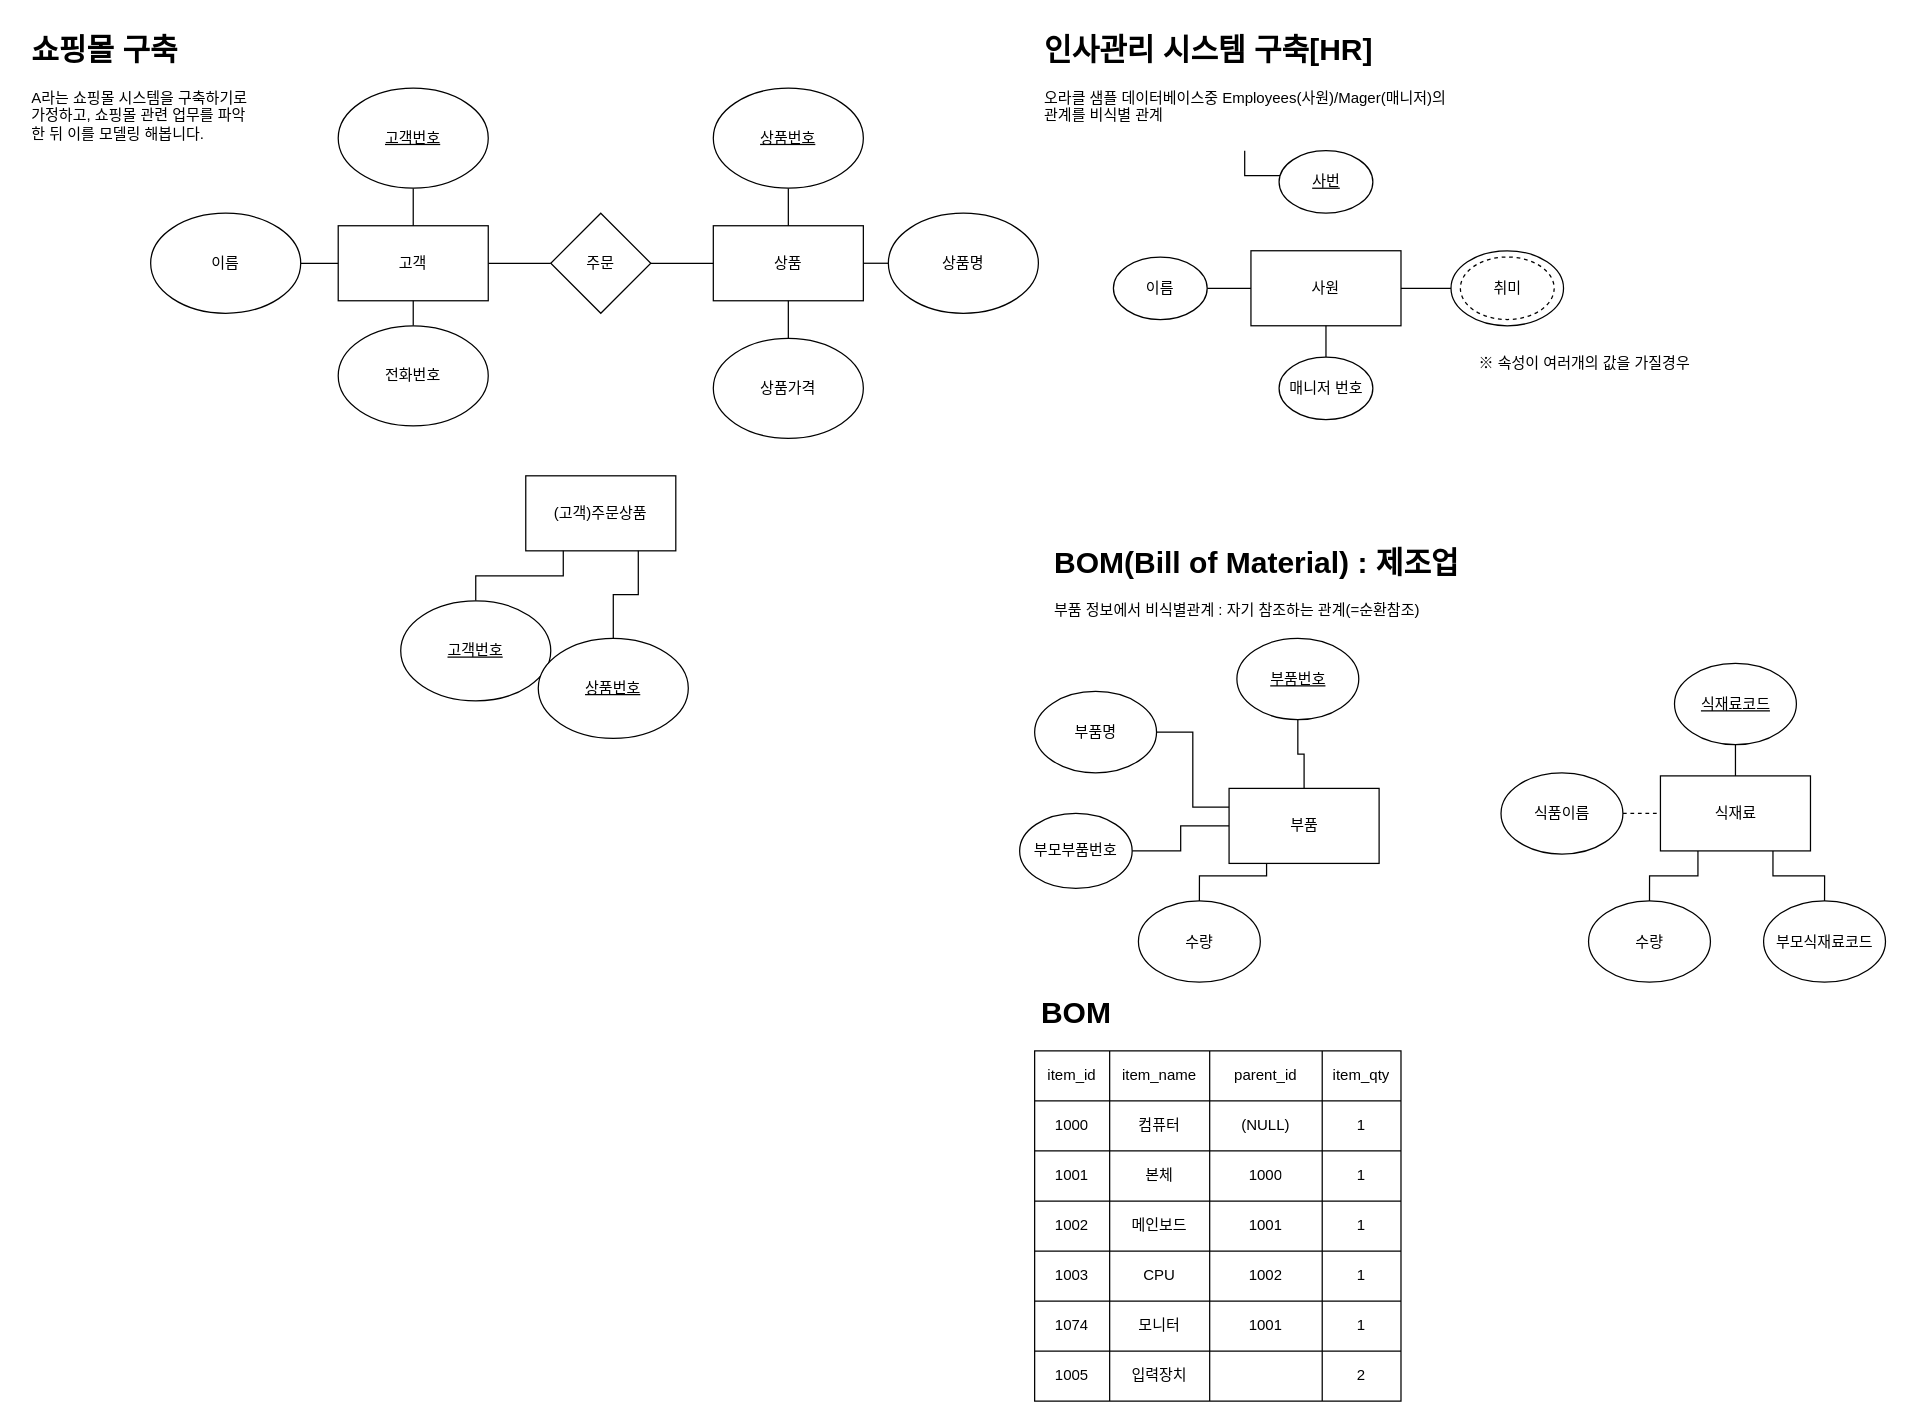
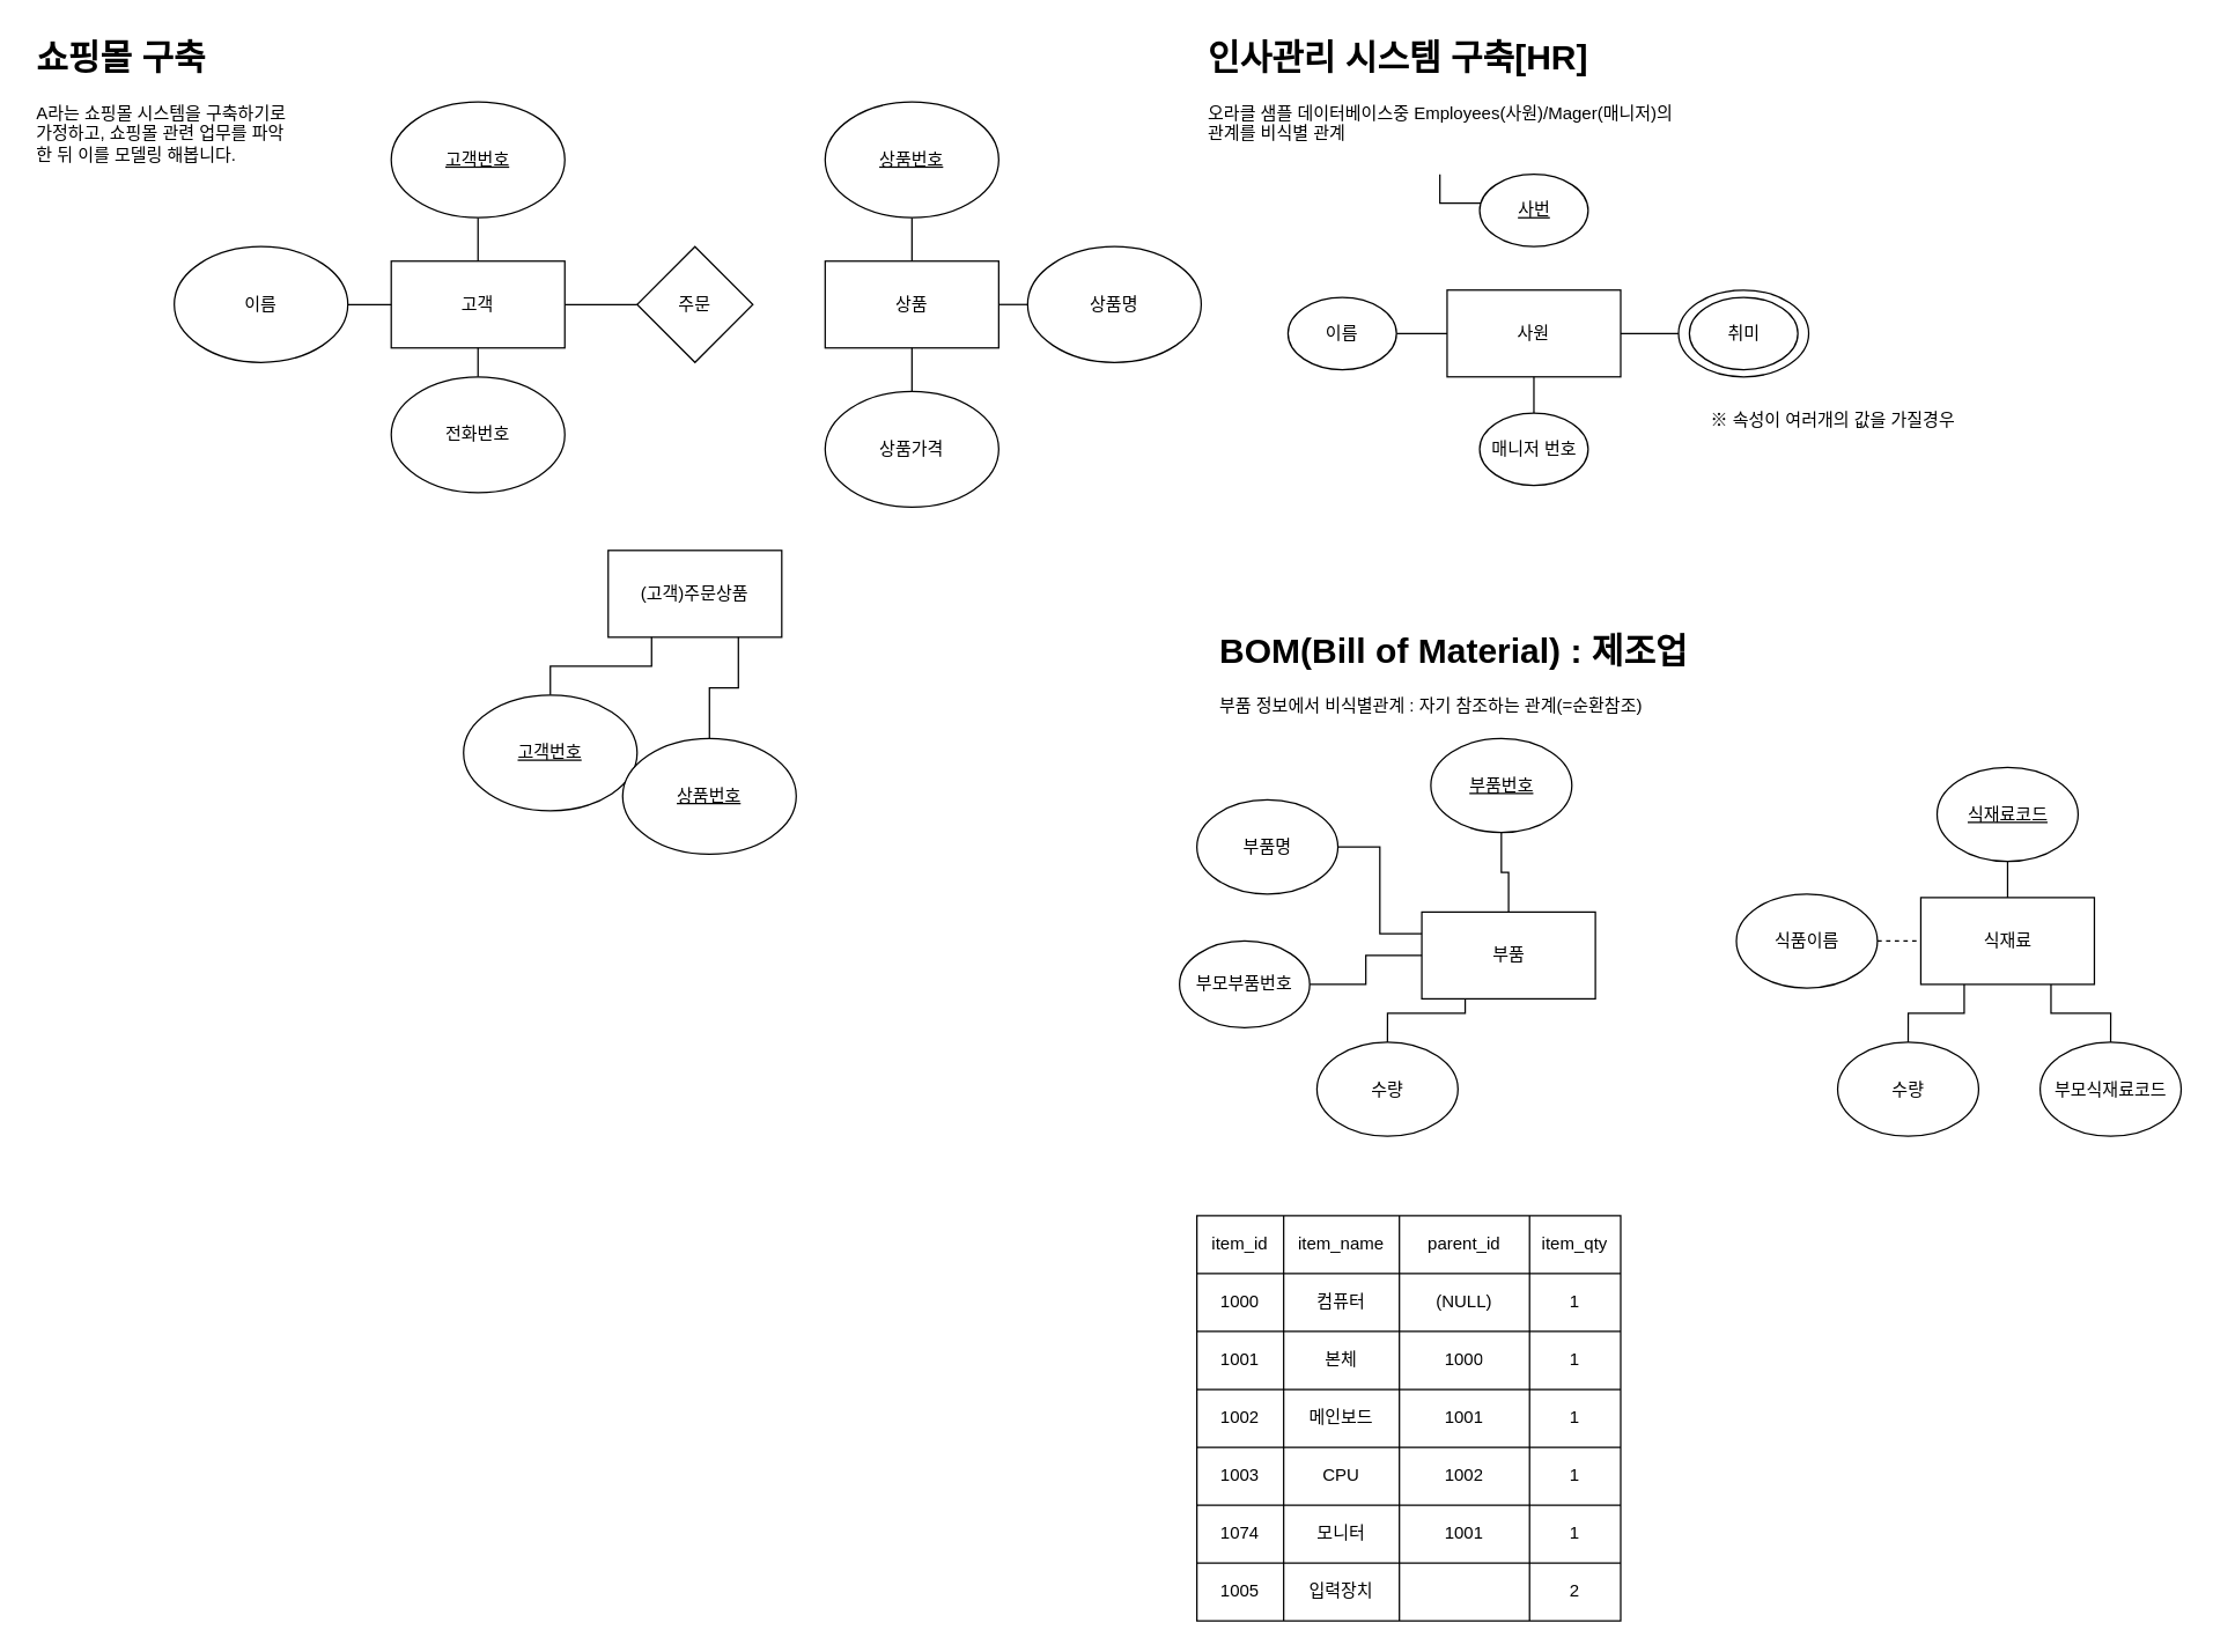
- <mxCell id="17" style="edgeStyle=orthogonalEdgeStyle;rounded=0;orthogonalLoop=1;jettySize=auto;html=1;exitX=1;exitY=0.5;exitDx=0;exitDy=0;entryX=0;entryY=0.5;entryDx=0;entryDy=0;endArrow=none;endFill=0;" edge="1" parent="1" source="18" target="10"><mxGeometry relative="1" as="geometry" /></mxCell>
- <mxCell id="35" value="취미" style="ellipse;whiteSpace=wrap;html=1;dashed=1;" vertex="1" parent="1"><mxGeometry x="1167.5" y="205" width="75" height="50" as="geometry" /></mxCell>
+ <mxCell id="35" value="취미" style="ellipse;whiteSpace=wrap;html=1;" vertex="1" parent="1"><mxGeometry x="1167.5" y="205" width="75" height="50" as="geometry" /></mxCell>
- <mxCell id="90" value="BOM" style="text;strokeColor=none;fillColor=none;html=1;fontSize=24;fontStyle=1;verticalAlign=middle;align=center;" vertex="1" parent="1"><mxGeometry x="810" y="790" width="100" height="40" as="geometry" /></mxCell>
